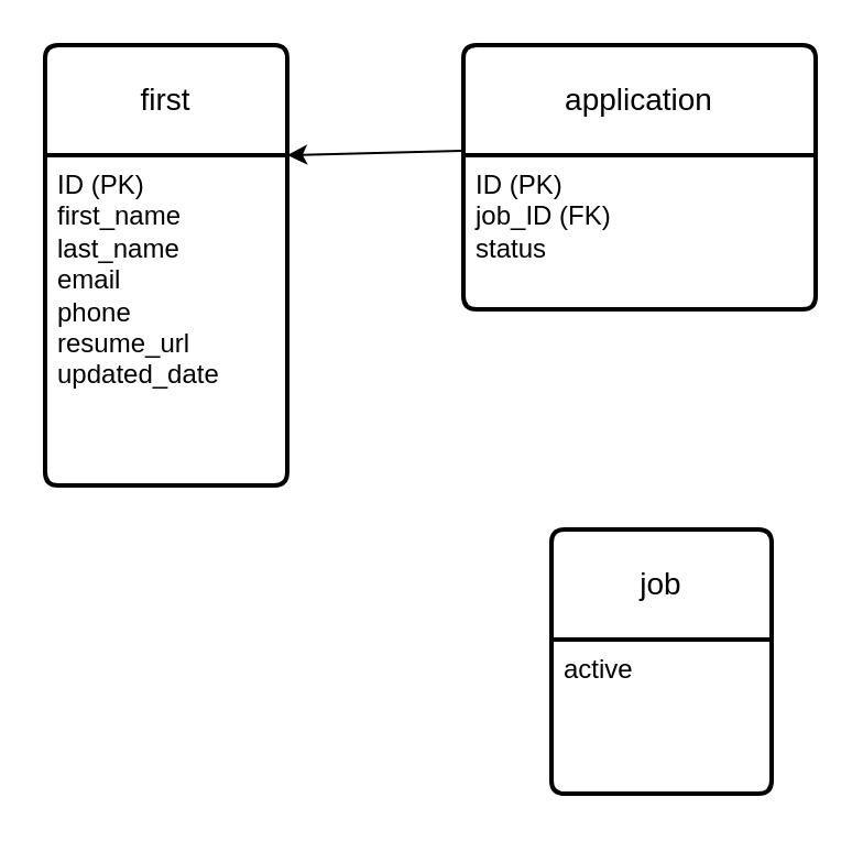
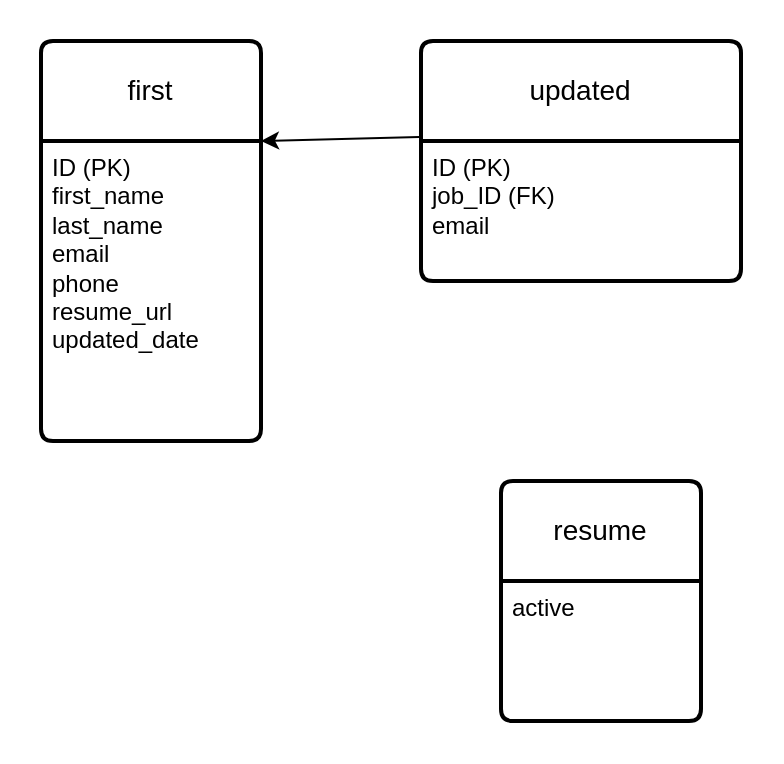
- <mxCell id="4" value="application" style="swimlane;childLayout=stackLayout;horizontal=1;startSize=50;horizontalStack=0;rounded=1;fontSize=14;fontStyle=0;strokeWidth=2;resizeParent=0;resizeLast=1;shadow=0;dashed=0;align=center;arcSize=4;whiteSpace=wrap;html=1;" vertex="1" parent="1"><mxGeometry x="210" y="20" width="160" height="120" as="geometry" /></mxCell>
+ <mxCell id="4" value="updated" style="swimlane;childLayout=stackLayout;horizontal=1;startSize=50;horizontalStack=0;rounded=1;fontSize=14;fontStyle=0;strokeWidth=2;resizeParent=0;resizeLast=1;shadow=0;dashed=0;align=center;arcSize=4;whiteSpace=wrap;html=1;" vertex="1" parent="1"><mxGeometry x="210" y="20" width="160" height="120" as="geometry" /></mxCell>
- <mxCell id="5" value="&lt;div&gt;ID (PK)&lt;/div&gt;&lt;div&gt;job_ID (FK)&lt;/div&gt;&lt;div&gt;status&lt;/div&gt;&lt;div&gt;&lt;br&gt;&lt;/div&gt;" style="align=left;strokeColor=none;fillColor=none;spacingLeft=4;spacingRight=4;fontSize=12;verticalAlign=top;resizable=0;rotatable=0;part=1;html=1;whiteSpace=wrap;" vertex="1" parent="4"><mxGeometry y="50" width="160" height="70" as="geometry" /></mxCell>
+ <mxCell id="5" value="&lt;div&gt;ID (PK)&lt;/div&gt;&lt;div&gt;job_ID (FK)&lt;/div&gt;&lt;div&gt;email&lt;/div&gt;&lt;div&gt;&lt;br&gt;&lt;/div&gt;" style="align=left;strokeColor=none;fillColor=none;spacingLeft=4;spacingRight=4;fontSize=12;verticalAlign=top;resizable=0;rotatable=0;part=1;html=1;whiteSpace=wrap;" vertex="1" parent="4"><mxGeometry y="50" width="160" height="70" as="geometry" /></mxCell>
- <mxCell id="6" value="job" style="swimlane;childLayout=stackLayout;horizontal=1;startSize=50;horizontalStack=0;rounded=1;fontSize=14;fontStyle=0;strokeWidth=2;resizeParent=0;resizeLast=1;shadow=0;dashed=0;align=center;arcSize=4;whiteSpace=wrap;html=1;" vertex="1" parent="1"><mxGeometry x="250" y="240" width="100" height="120" as="geometry" /></mxCell>
+ <mxCell id="6" value="resume" style="swimlane;childLayout=stackLayout;horizontal=1;startSize=50;horizontalStack=0;rounded=1;fontSize=14;fontStyle=0;strokeWidth=2;resizeParent=0;resizeLast=1;shadow=0;dashed=0;align=center;arcSize=4;whiteSpace=wrap;html=1;" vertex="1" parent="1"><mxGeometry x="250" y="240" width="100" height="120" as="geometry" /></mxCell>
